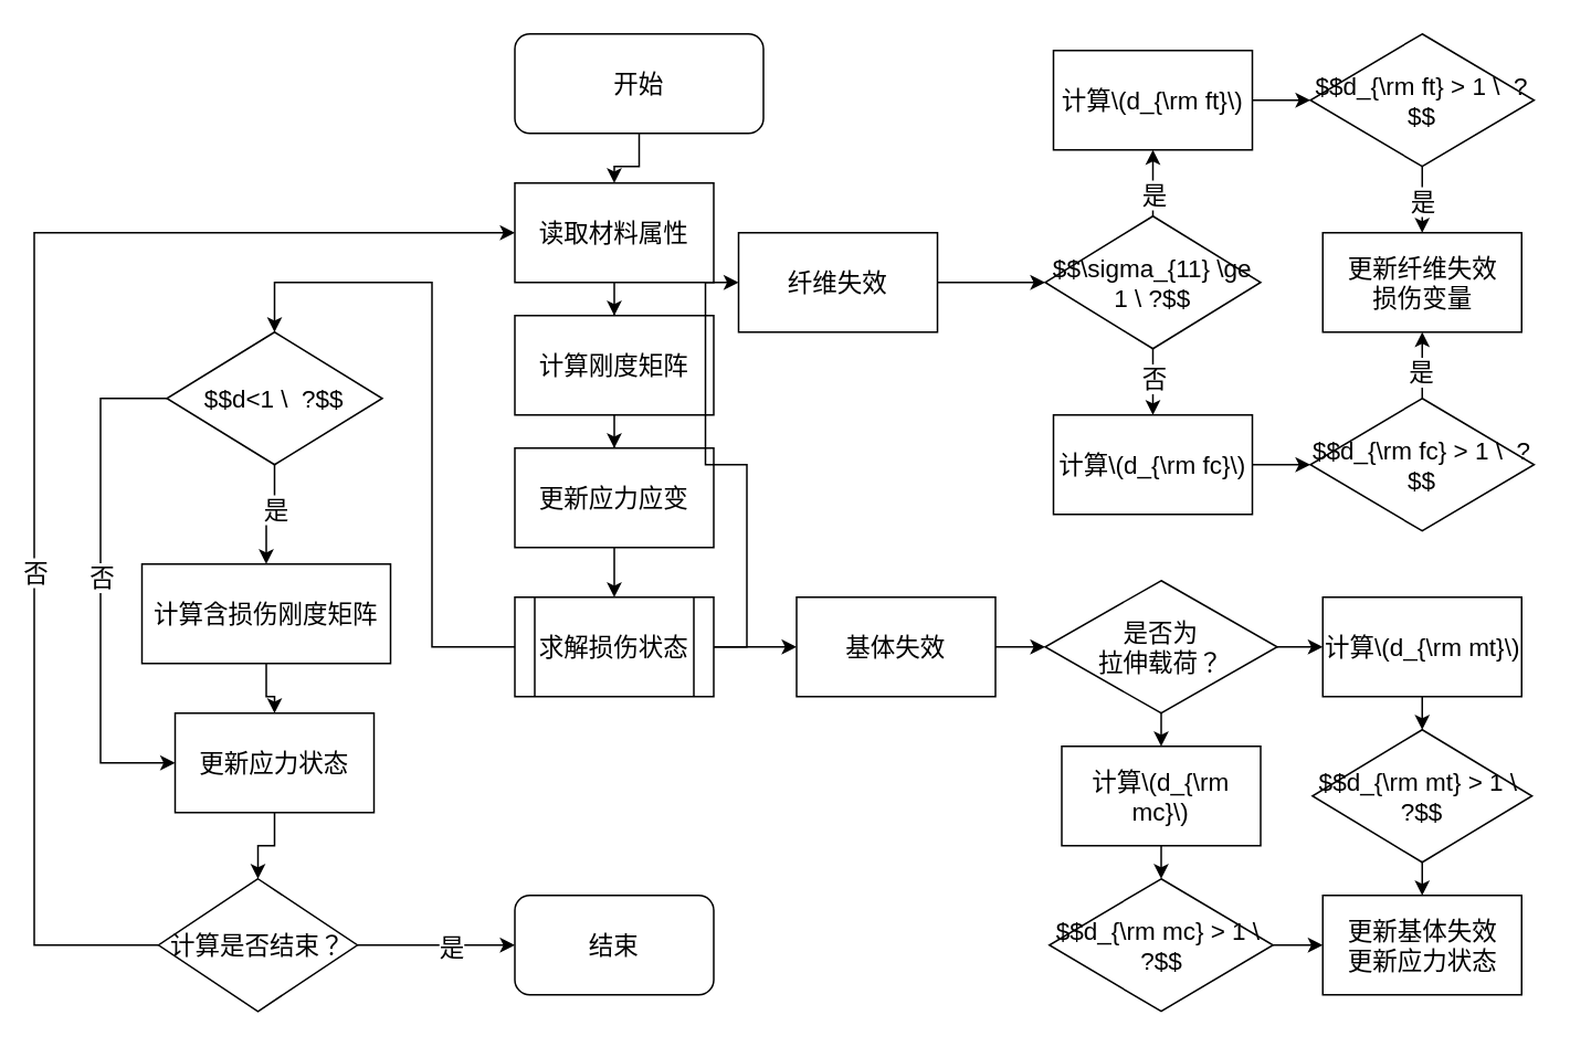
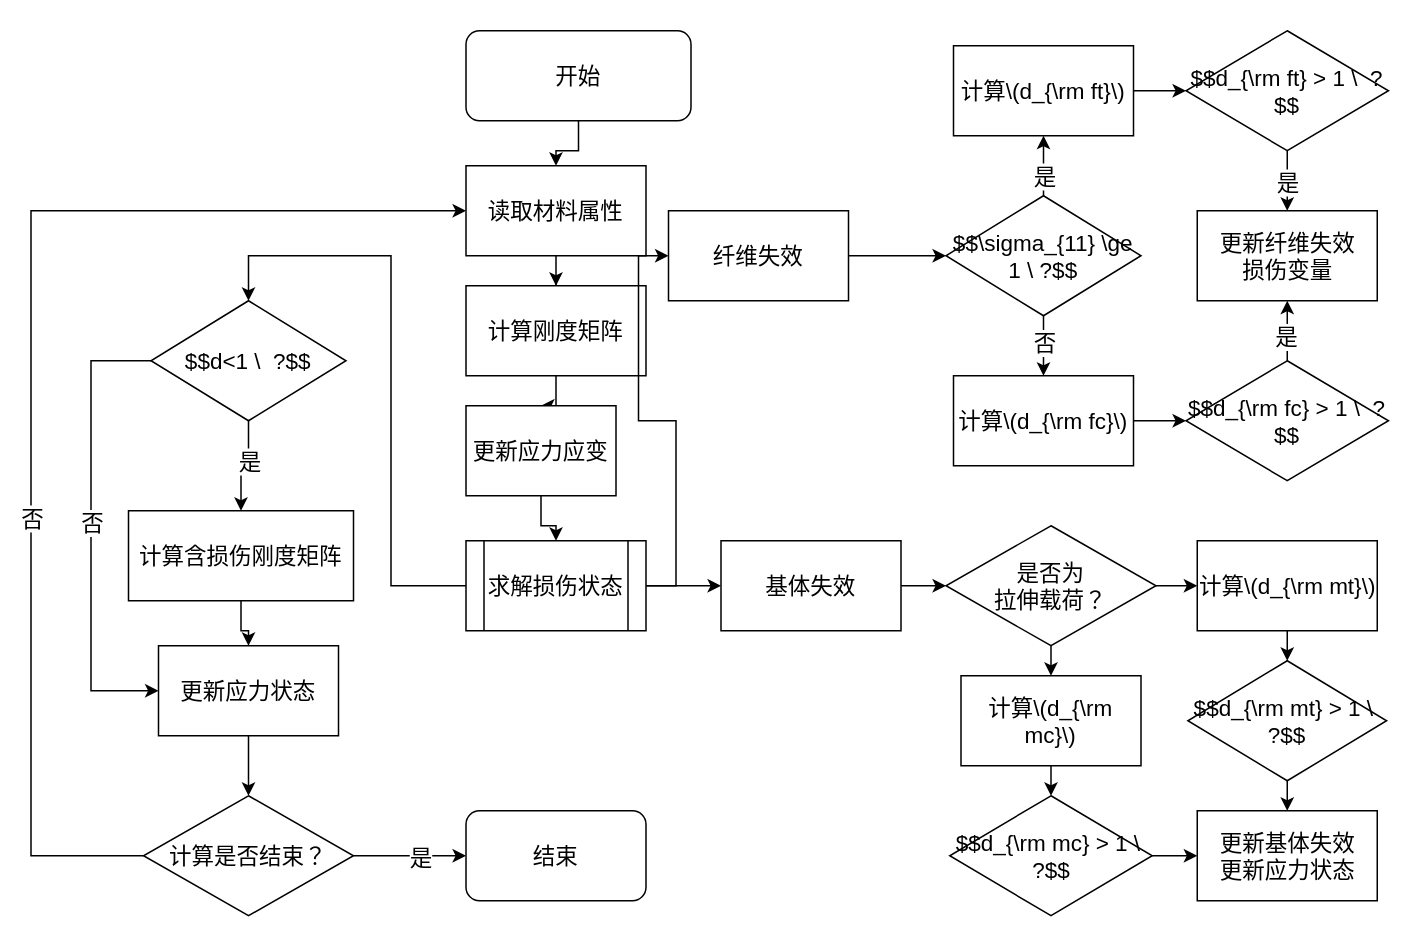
- <mxCell id="9" value="更新应力应变" style="whiteSpace=wrap;html=1;rounded=0;fontSize=15;" parent="1" vertex="1"><mxGeometry x="310" y="270" width="120" height="60" as="geometry" /></mxCell>
+ <mxCell id="9" value="更新应力应变" style="whiteSpace=wrap;html=1;rounded=0;fontSize=15;" parent="1" vertex="1"><mxGeometry x="310" y="270" width="100" height="60" as="geometry" /></mxCell>
- <mxCell id="27" value="计算是否结束？" style="rhombus;whiteSpace=wrap;html=1;rounded=0;fontSize=15;" vertex="1" parent="1"><mxGeometry x="95" y="530" width="120" height="80" as="geometry" /></mxCell>
+ <mxCell id="27" value="计算是否结束？" style="rhombus;whiteSpace=wrap;html=1;rounded=0;fontSize=15;" vertex="1" parent="1"><mxGeometry x="95" y="530" width="140" height="80" as="geometry" /></mxCell>
